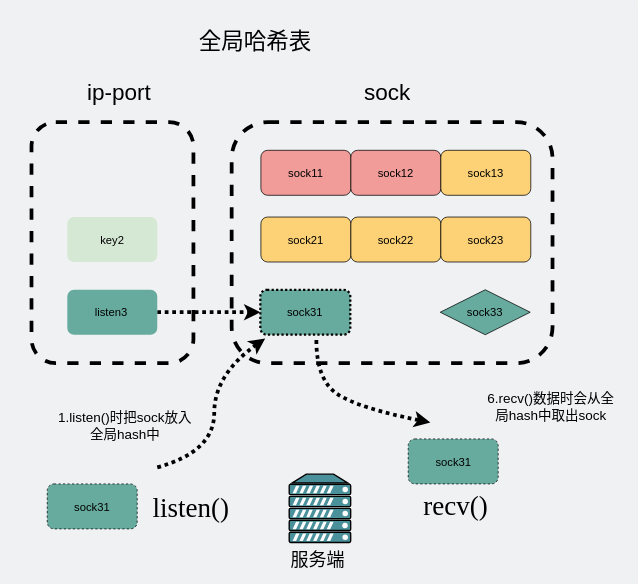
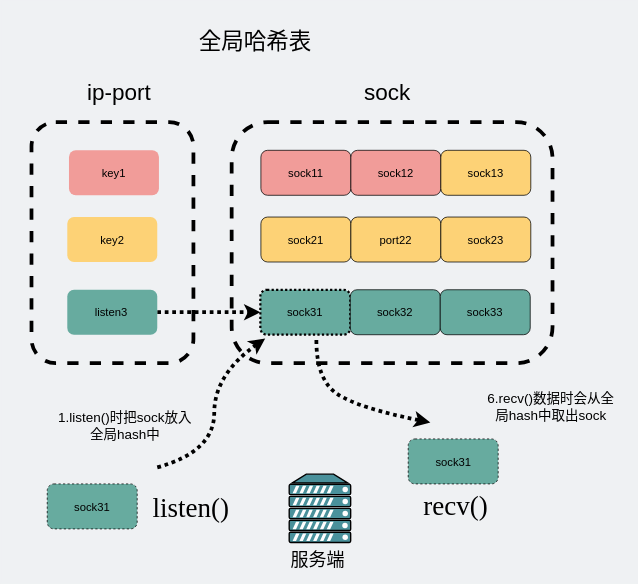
+ <mxCell id="11" value="key1" style="rounded=1;whiteSpace=wrap;html=1;strokeColor=none;fillColor=#F19C99;fontSize=15;" parent="1" vertex="1"><mxGeometry x="91" y="200" width="120" height="60" as="geometry" /></mxCell>
- <mxCell id="7" value="key2" style="rounded=1;whiteSpace=wrap;html=1;strokeColor=none;fillColor=#d5e8d4;fontSize=15;" parent="1" vertex="1"><mxGeometry x="88.75" y="289" width="120" height="60" as="geometry" /></mxCell>
+ <mxCell id="7" value="key2" style="rounded=1;whiteSpace=wrap;html=1;strokeColor=none;fillColor=#FDD276;fontSize=15;" parent="1" vertex="1"><mxGeometry x="88.75" y="289" width="120" height="60" as="geometry" /></mxCell>
- <mxCell id="17" value="sock22" style="rounded=1;whiteSpace=wrap;html=1;fillColor=#FDD276;fontSize=15;" parent="1" vertex="1"><mxGeometry x="467" y="289" width="120" height="60" as="geometry" /></mxCell>
+ <mxCell id="17" value="port22" style="rounded=1;whiteSpace=wrap;html=1;fillColor=#FDD276;fontSize=15;" parent="1" vertex="1"><mxGeometry x="467" y="289" width="120" height="60" as="geometry" /></mxCell>
+ <mxCell id="13" value="sock32" style="rounded=1;whiteSpace=wrap;html=1;fillColor=#67AB9F;fontSize=15;" parent="1" vertex="1"><mxGeometry x="466.25" y="386" width="120" height="60" as="geometry" /></mxCell>
- <mxCell id="14" value="sock33" style="rhombus;whiteSpace=wrap;html=1;fillColor=#67AB9F;fontSize=15;" parent="1" vertex="1"><mxGeometry x="586.25" y="386" width="120" height="60" as="geometry" /></mxCell>
+ <mxCell id="14" value="sock33" style="rounded=1;whiteSpace=wrap;html=1;fillColor=#67AB9F;fontSize=15;" parent="1" vertex="1"><mxGeometry x="586.25" y="386" width="120" height="60" as="geometry" /></mxCell>
